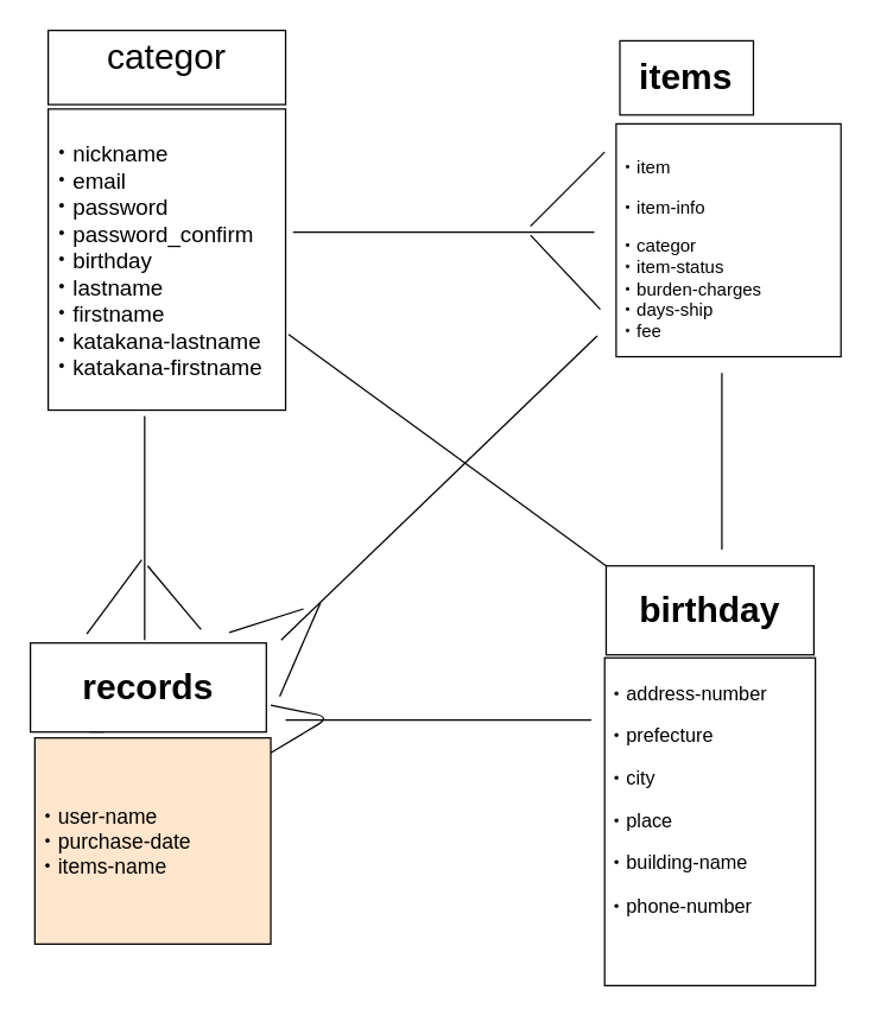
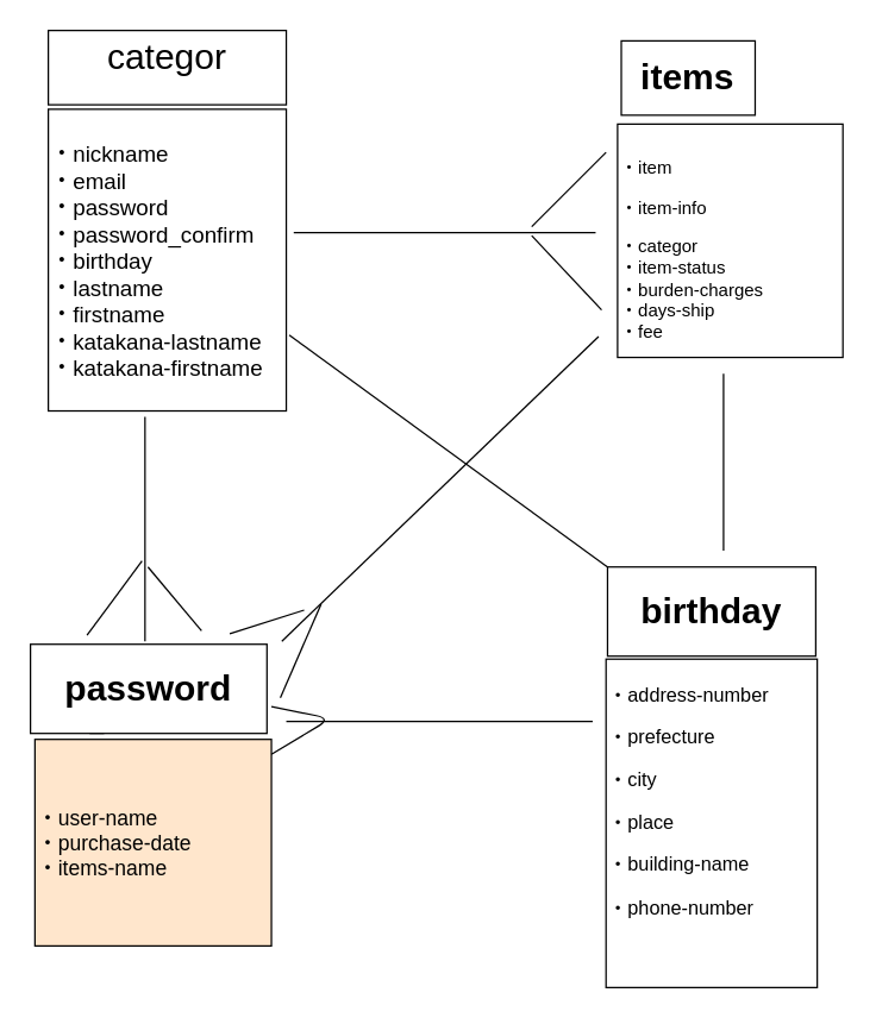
- <mxCell id="8" value="&lt;h1&gt;records&lt;/h1&gt;" style="rounded=0;whiteSpace=wrap;html=1;sketch=0;align=center;" parent="1" vertex="1"><mxGeometry x="20" y="433" width="159" height="60" as="geometry" /></mxCell>
+ <mxCell id="8" value="&lt;h1&gt;password&lt;/h1&gt;" style="rounded=0;whiteSpace=wrap;html=1;sketch=0;align=center;" parent="1" vertex="1"><mxGeometry x="20" y="433" width="159" height="60" as="geometry" /></mxCell>
